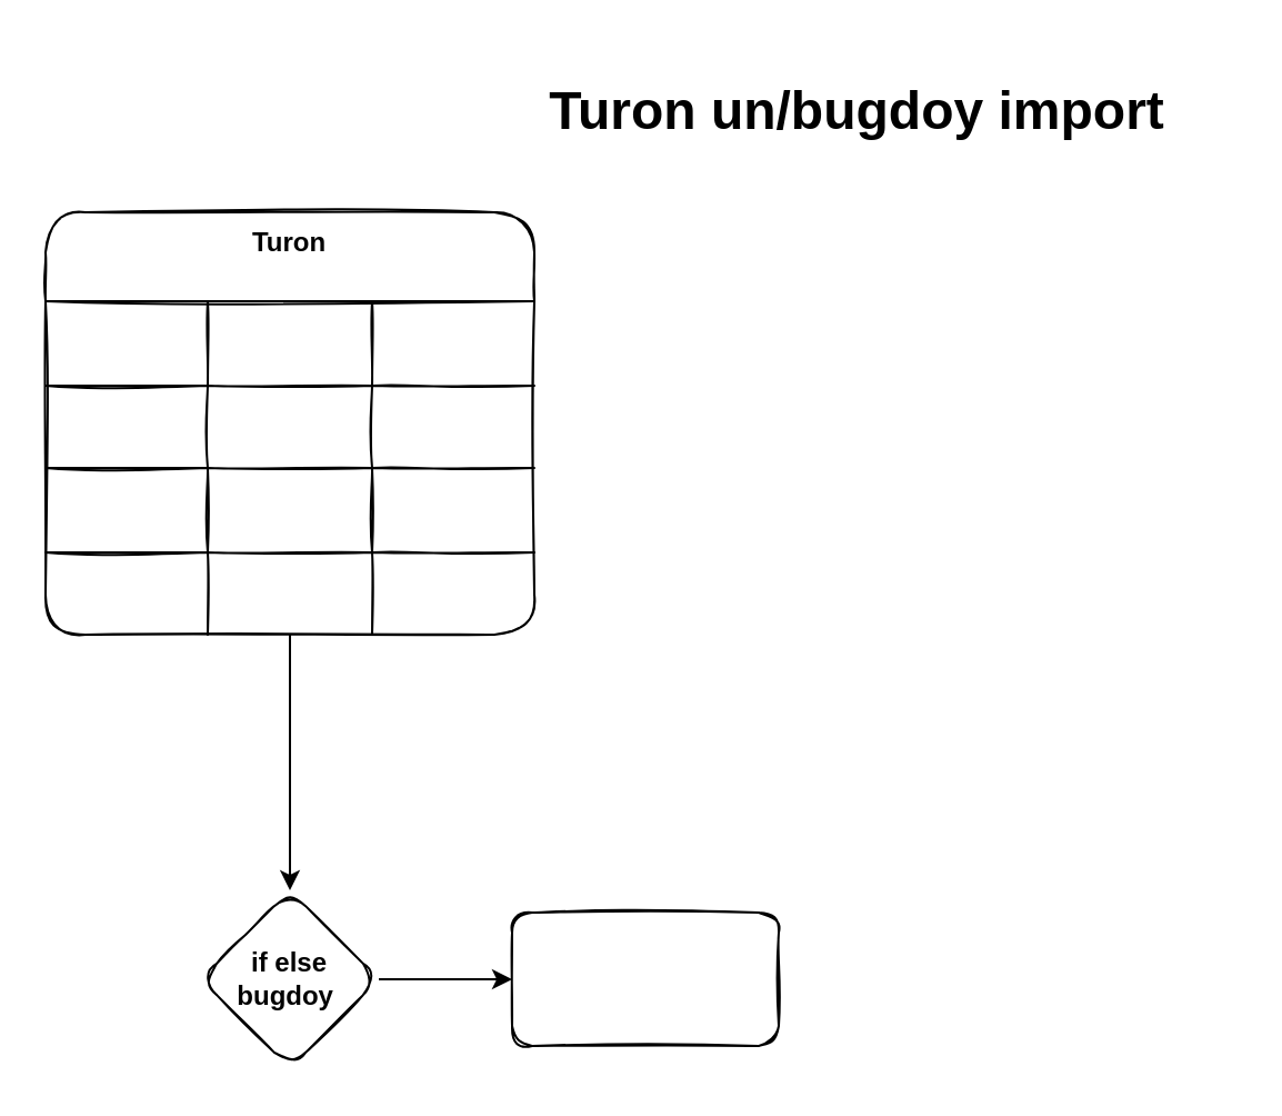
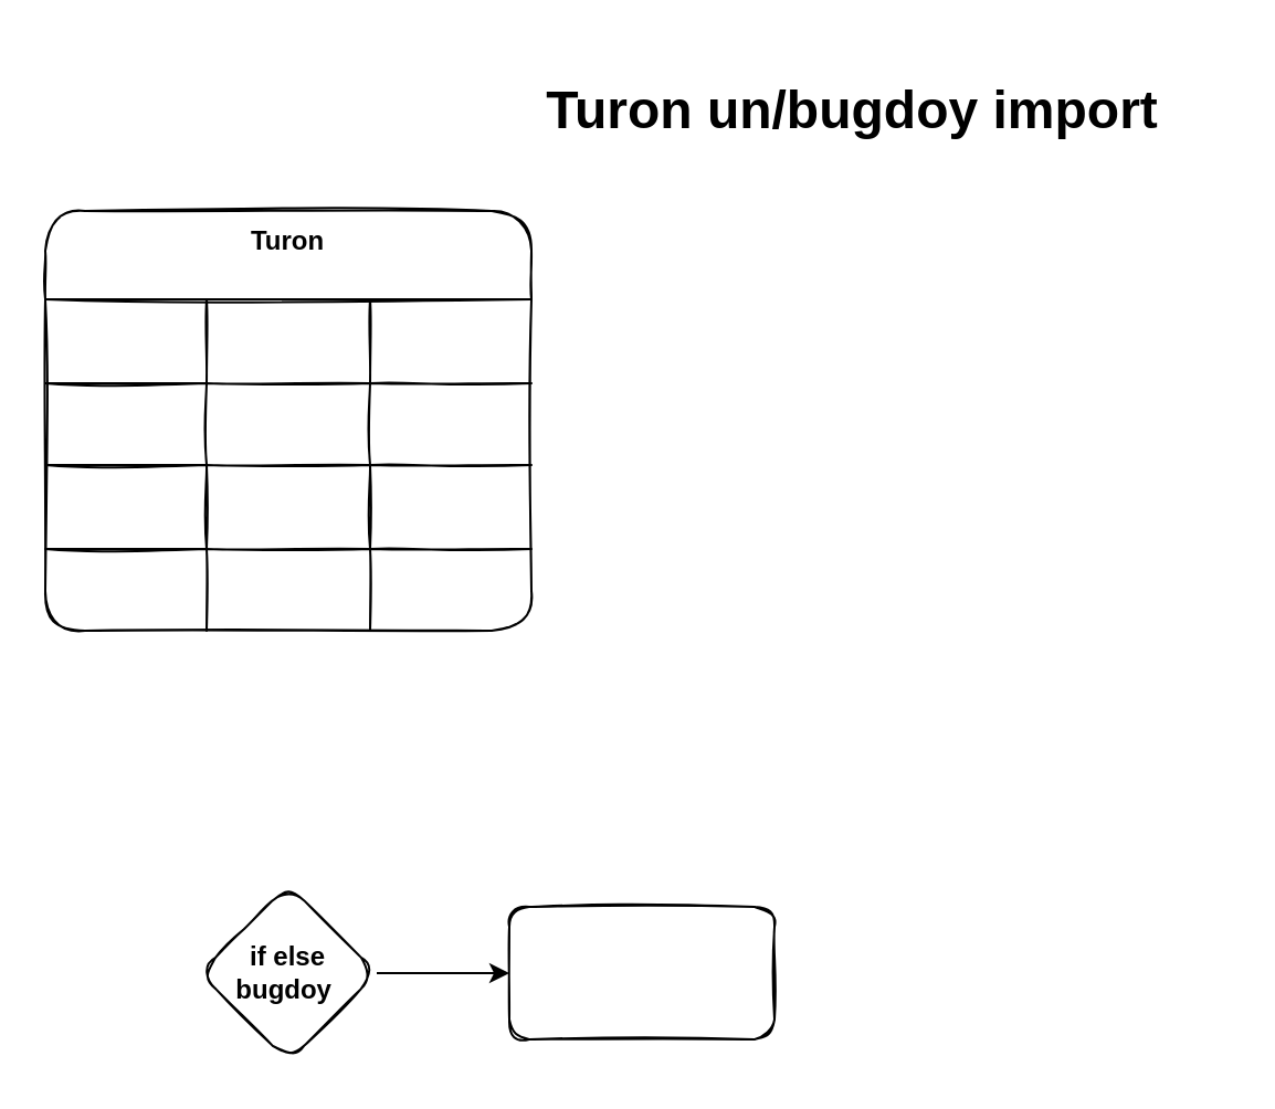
- <mxCell id="2" value="" style="edgeStyle=none;html=1;" edge="1" parent="1" source="3" target="22"><mxGeometry relative="1" as="geometry" /></mxCell>
